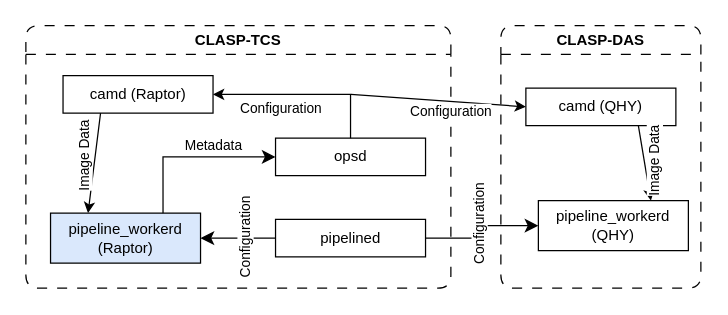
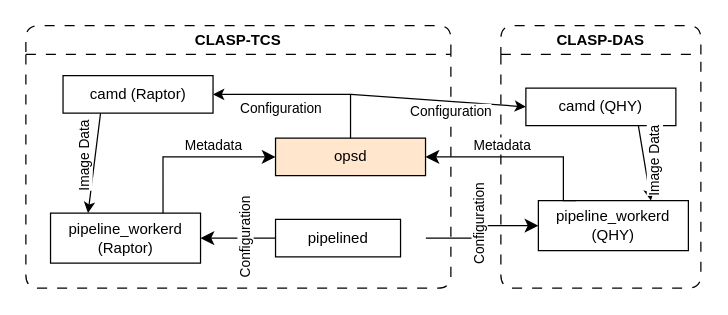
- <mxCell id="10" value="opsd" style="whiteSpace=wrap;html=1;align=center;treeFolding=1;treeMoving=1;newEdgeStyle={&quot;edgeStyle&quot;:&quot;elbowEdgeStyle&quot;,&quot;startArrow&quot;:&quot;none&quot;,&quot;endArrow&quot;:&quot;none&quot;};" vertex="1" parent="7"><mxGeometry x="199.73" y="90" width="120" height="30" as="geometry" /></mxCell>
+ <mxCell id="10" value="opsd" style="whiteSpace=wrap;html=1;align=center;treeFolding=1;treeMoving=1;newEdgeStyle={&quot;edgeStyle&quot;:&quot;elbowEdgeStyle&quot;,&quot;startArrow&quot;:&quot;none&quot;,&quot;endArrow&quot;:&quot;none&quot;};fillColor=#ffe6cc;" vertex="1" parent="7"><mxGeometry x="199.73" y="90" width="120" height="30" as="geometry" /></mxCell>
+ <mxCell id="24" value="" style="edgeStyle=segmentEdgeStyle;endArrow=classic;html=1;curved=0;rounded=0;endSize=8;startSize=8;entryX=1;entryY=0.5;entryDx=0;entryDy=0;exitX=0.25;exitY=0;exitDx=0;exitDy=0;" edge="1" parent="1" source="4" target="10"><mxGeometry width="50" height="50" relative="1" as="geometry"><mxPoint x="420" y="160" as="sourcePoint" /><mxPoint x="330" y="115" as="targetPoint" /><Array as="points"><mxPoint x="450" y="125" /></Array></mxGeometry></mxCell>
+ <mxCell id="25" value="Metadata" style="edgeLabel;html=1;align=center;verticalAlign=middle;resizable=0;points=[];" vertex="1" connectable="0" parent="24"><mxGeometry x="-0.443" relative="1" as="geometry"><mxPoint x="-50" y="-12" as="offset" /></mxGeometry></mxCell>
- <mxCell id="9" value="pipeline_workerd (Raptor)" style="whiteSpace=wrap;html=1;align=center;treeFolding=1;treeMoving=1;newEdgeStyle={&quot;edgeStyle&quot;:&quot;elbowEdgeStyle&quot;,&quot;startArrow&quot;:&quot;none&quot;,&quot;endArrow&quot;:&quot;none&quot;};fillColor=#dae8fc;" vertex="1" parent="7"><mxGeometry x="19.73" y="150" width="120" height="40" as="geometry" /></mxCell>
+ <mxCell id="9" value="pipeline_workerd (Raptor)" style="whiteSpace=wrap;html=1;align=center;treeFolding=1;treeMoving=1;newEdgeStyle={&quot;edgeStyle&quot;:&quot;elbowEdgeStyle&quot;,&quot;startArrow&quot;:&quot;none&quot;,&quot;endArrow&quot;:&quot;none&quot;};" vertex="1" parent="7"><mxGeometry x="19.73" y="150" width="120" height="40" as="geometry" /></mxCell>
- <mxCell id="11" value="pipelined" style="whiteSpace=wrap;html=1;align=center;treeFolding=1;treeMoving=1;newEdgeStyle={&quot;edgeStyle&quot;:&quot;elbowEdgeStyle&quot;,&quot;startArrow&quot;:&quot;none&quot;,&quot;endArrow&quot;:&quot;none&quot;};" vertex="1" parent="7"><mxGeometry x="199.73" y="155" width="120" height="30" as="geometry" /></mxCell>
+ <mxCell id="11" value="pipelined" style="whiteSpace=wrap;html=1;align=center;treeFolding=1;treeMoving=1;newEdgeStyle={&quot;edgeStyle&quot;:&quot;elbowEdgeStyle&quot;,&quot;startArrow&quot;:&quot;none&quot;,&quot;endArrow&quot;:&quot;none&quot;};" vertex="1" parent="7"><mxGeometry x="199.73" y="155" width="100" height="30" as="geometry" /></mxCell>
